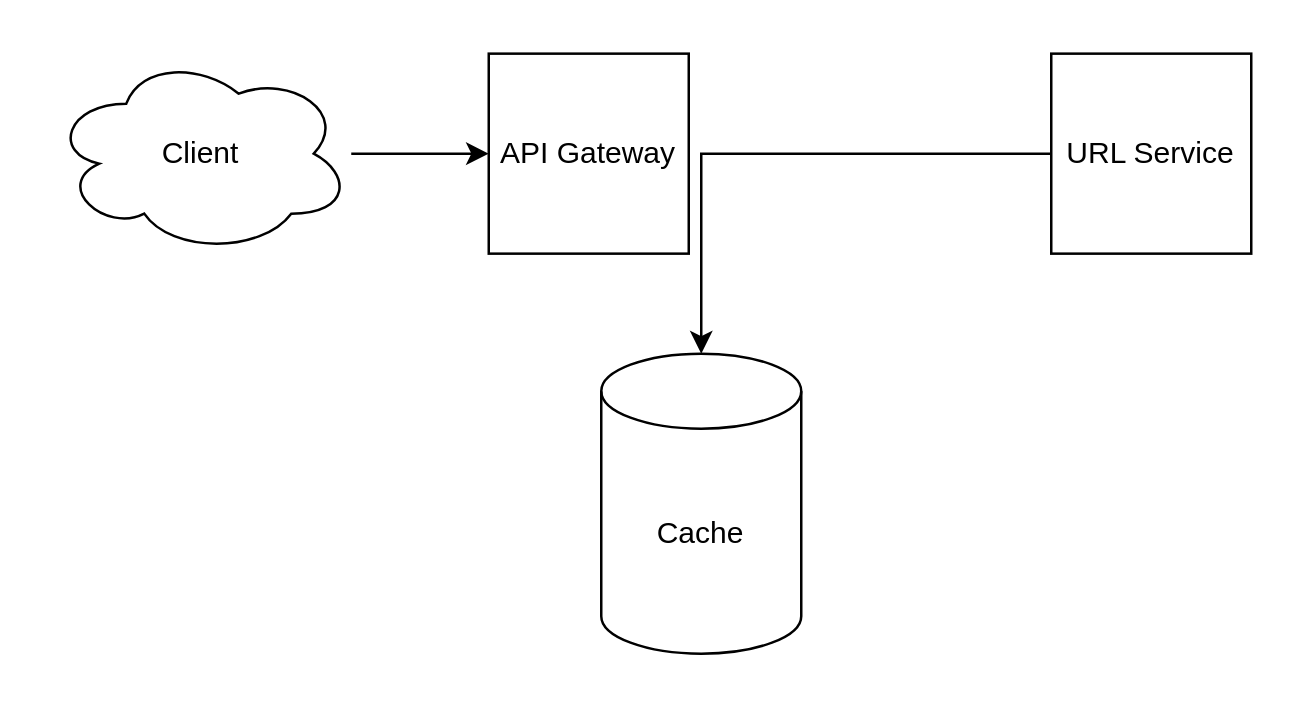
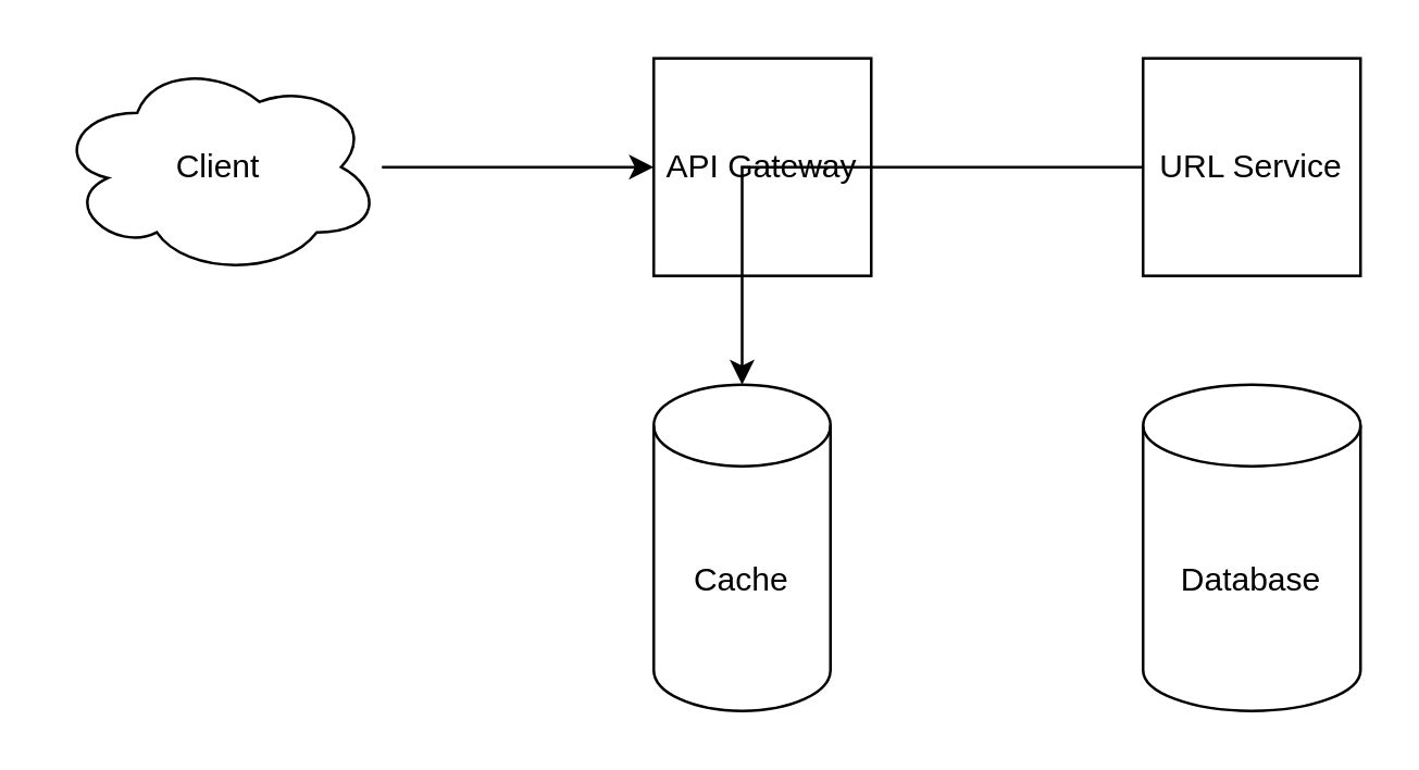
- <mxCell id="3" value="API Gateway" style="whiteSpace=wrap;html=1;aspect=fixed;" vertex="1" parent="1"><mxGeometry x="195" y="20.86" width="80" height="80" as="geometry" /></mxCell>
+ <mxCell id="3" value="API Gateway" style="whiteSpace=wrap;html=1;aspect=fixed;" vertex="1" parent="1"><mxGeometry x="240" y="20.86" width="80" height="80" as="geometry" /></mxCell>
- <mxCell id="5" value="Cache" style="shape=cylinder3;whiteSpace=wrap;html=1;boundedLbl=1;backgroundOutline=1;size=15;" vertex="1" parent="1"><mxGeometry x="240" y="140.86" width="80" height="120" as="geometry" /></mxCell>
+ <mxCell id="5" value="Cache" style="shape=cylinder3;whiteSpace=wrap;html=1;boundedLbl=1;backgroundOutline=1;size=15;" vertex="1" parent="1"><mxGeometry x="240" y="140.86" width="65" height="120" as="geometry" /></mxCell>
+ <mxCell id="6" value="Database" style="shape=cylinder3;whiteSpace=wrap;html=1;boundedLbl=1;backgroundOutline=1;size=15;" vertex="1" parent="1"><mxGeometry x="420" y="140.86" width="80" height="120" as="geometry" /></mxCell>
